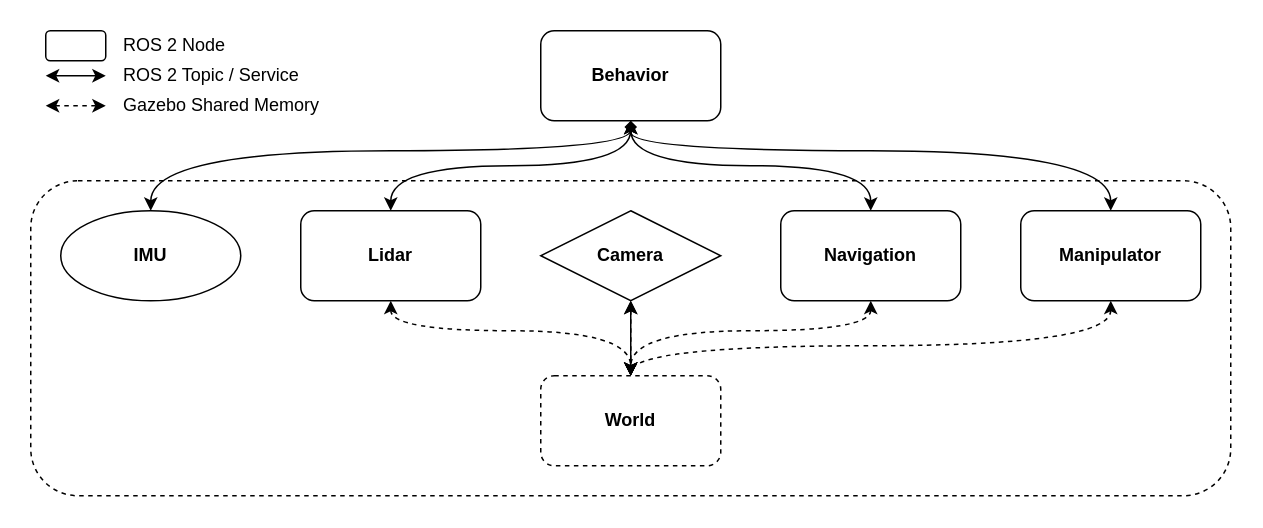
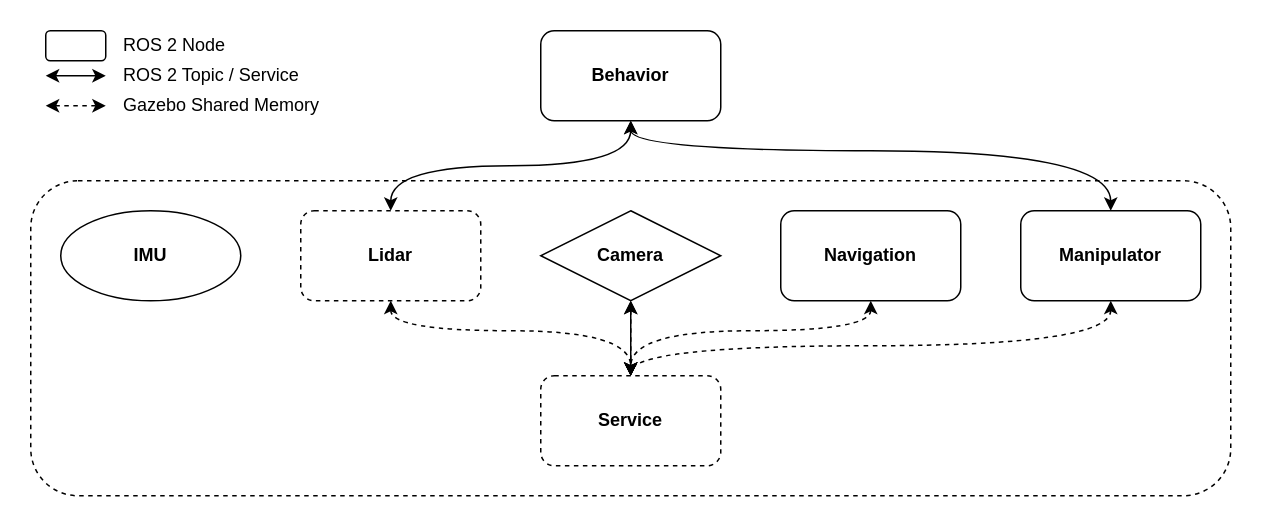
- <mxCell id="14" style="edgeStyle=orthogonalEdgeStyle;curved=1;rounded=0;orthogonalLoop=1;jettySize=auto;html=1;entryX=0.5;entryY=1;entryDx=0;entryDy=0;startArrow=classic;startFill=1;endArrow=diamond;" parent="1" source="15" target="3" edge="1"><mxGeometry relative="1" as="geometry"><Array as="points"><mxPoint x="740" y="100" /><mxPoint x="420" y="100" /></Array></mxGeometry></mxCell>
+ <mxCell id="14" style="edgeStyle=orthogonalEdgeStyle;curved=1;rounded=0;orthogonalLoop=1;jettySize=auto;html=1;entryX=0.5;entryY=1;entryDx=0;entryDy=0;startArrow=classic;startFill=1;" parent="1" source="15" target="3" edge="1"><mxGeometry relative="1" as="geometry"><Array as="points"><mxPoint x="740" y="100" /><mxPoint x="420" y="100" /></Array></mxGeometry></mxCell>
- <mxCell id="5" style="edgeStyle=orthogonalEdgeStyle;curved=1;rounded=0;orthogonalLoop=1;jettySize=auto;html=1;entryX=0.5;entryY=1;entryDx=0;entryDy=0;startArrow=classic;startFill=1;" parent="1" source="6" target="3" edge="1"><mxGeometry relative="1" as="geometry"><Array as="points"><mxPoint y="100" x="100" /><mxPoint x="420" y="100" /></Array></mxGeometry></mxCell>
- <mxCell id="11" style="edgeStyle=orthogonalEdgeStyle;curved=1;rounded=0;orthogonalLoop=1;jettySize=auto;html=1;entryX=0.5;entryY=1;entryDx=0;entryDy=0;startArrow=classic;startFill=1;" parent="1" source="12" target="3" edge="1"><mxGeometry relative="1" as="geometry"><Array as="points"><mxPoint x="580" y="110" /><mxPoint x="420" y="110" /></Array></mxGeometry></mxCell>
- <mxCell id="18" value="&lt;b&gt;Lidar&lt;/b&gt;" style="rounded=1;whiteSpace=wrap;html=1;" parent="1" vertex="1"><mxGeometry x="200" y="140" width="120" height="60" as="geometry" /></mxCell>
+ <mxCell id="18" value="&lt;b&gt;Lidar&lt;/b&gt;" style="rounded=1;whiteSpace=wrap;html=1;dashed=1;" parent="1" vertex="1"><mxGeometry x="200" y="140" width="120" height="60" as="geometry" /></mxCell>
- <mxCell id="4" value="&lt;b&gt;World&lt;/b&gt;" style="rounded=1;whiteSpace=wrap;html=1;dashed=1;" parent="1" vertex="1"><mxGeometry x="360" y="250" width="120" height="60" as="geometry" /></mxCell>
+ <mxCell id="4" value="&lt;b&gt;Service&lt;/b&gt;" style="rounded=1;whiteSpace=wrap;html=1;dashed=1;" parent="1" vertex="1"><mxGeometry x="360" y="250" width="120" height="60" as="geometry" /></mxCell>
